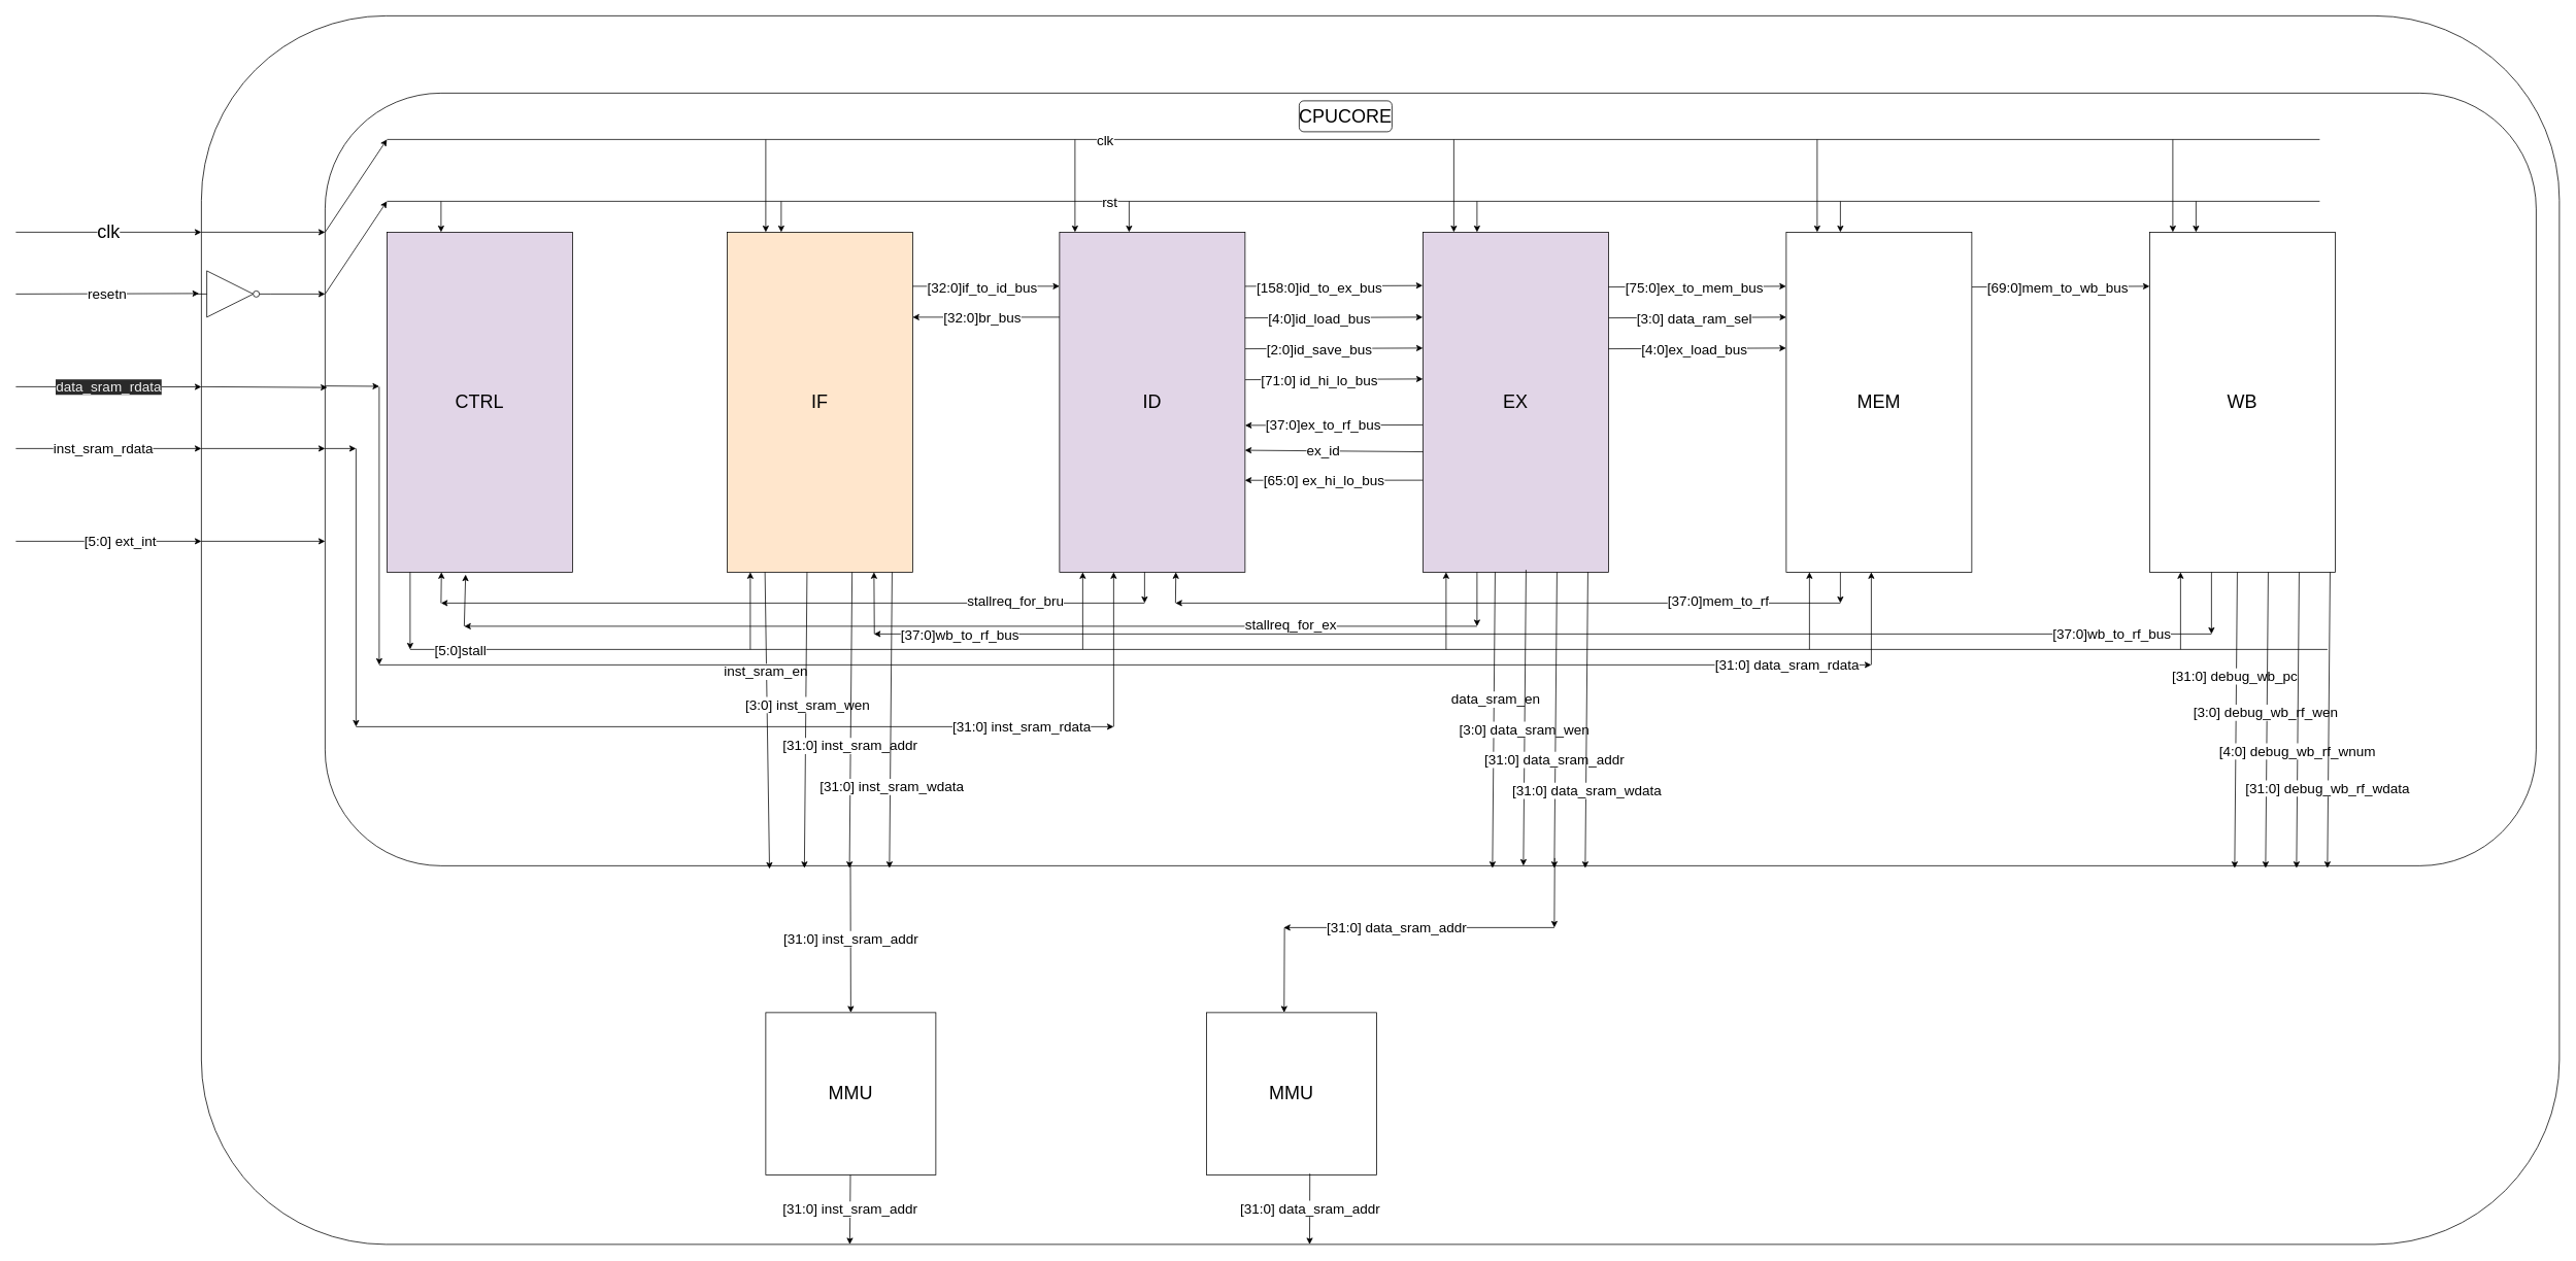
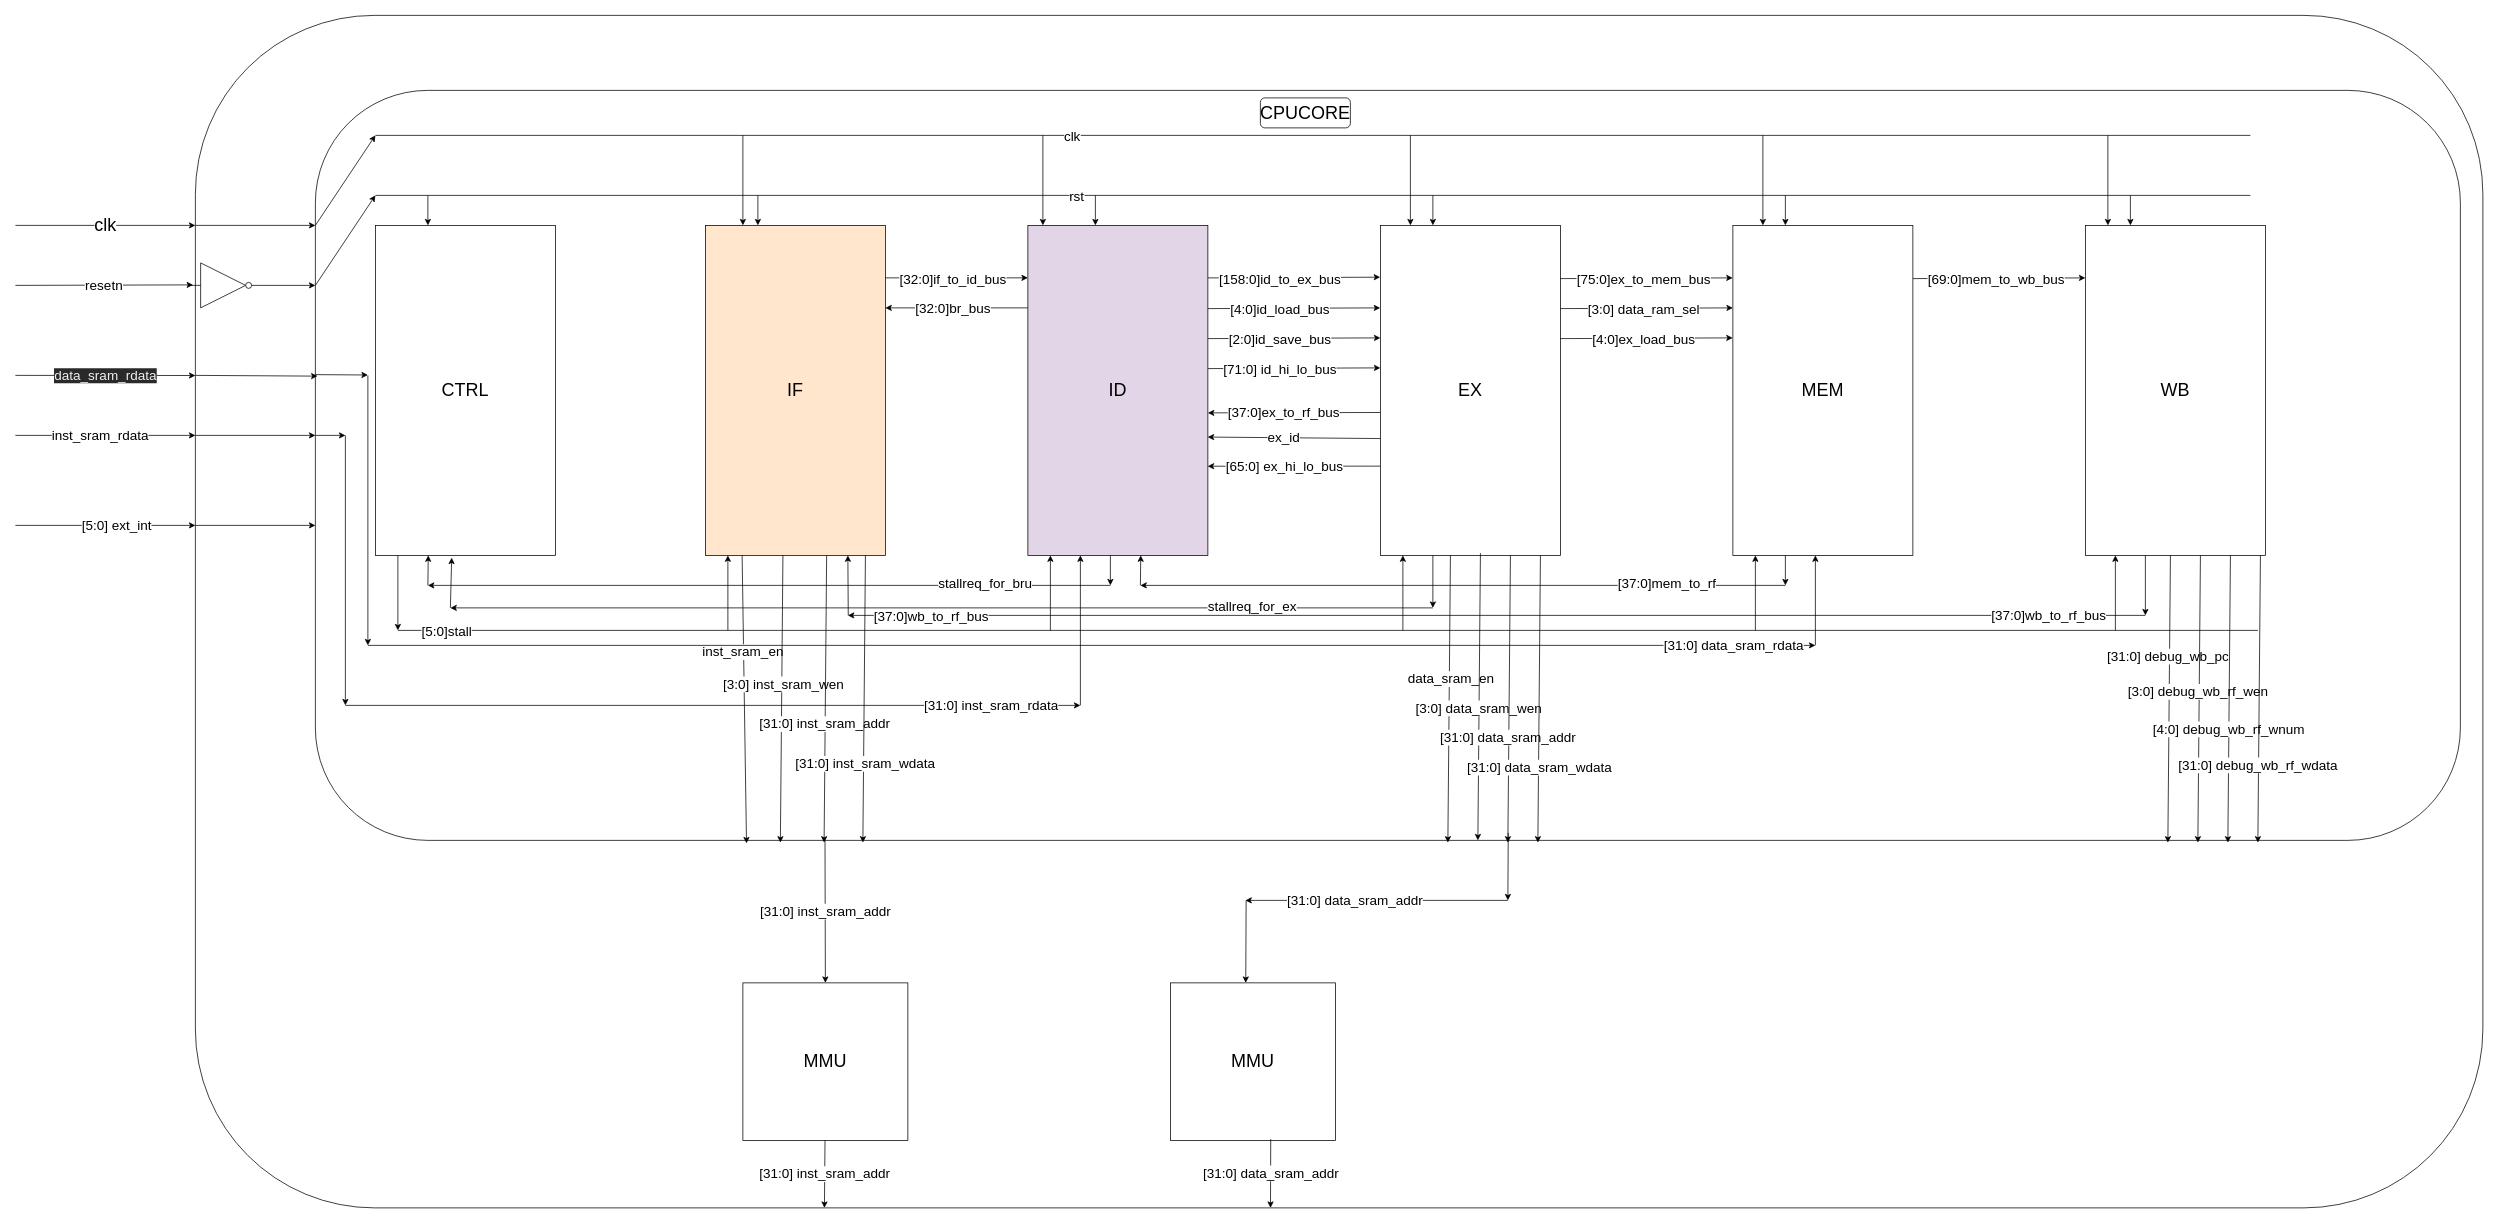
- <mxCell id="4" value="CTRL" style="rounded=0;whiteSpace=wrap;html=1;fontSize=24;fillColor=#e1d5e7;" vertex="1" parent="1"><mxGeometry x="500" y="300" width="240" height="440" as="geometry" /></mxCell>
+ <mxCell id="4" value="CTRL" style="rounded=0;whiteSpace=wrap;html=1;fontSize=24;" vertex="1" parent="1"><mxGeometry x="500" y="300" width="240" height="440" as="geometry" /></mxCell>
- <mxCell id="7" value="EX" style="rounded=0;whiteSpace=wrap;html=1;fontSize=24;fillColor=#e1d5e7;" vertex="1" parent="1"><mxGeometry x="1840" y="300" width="240" height="440" as="geometry" /></mxCell>
+ <mxCell id="7" value="EX" style="rounded=0;whiteSpace=wrap;html=1;fontSize=24;" vertex="1" parent="1"><mxGeometry x="1840" y="300" width="240" height="440" as="geometry" /></mxCell>
